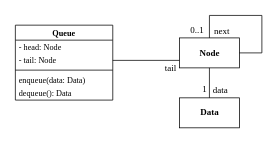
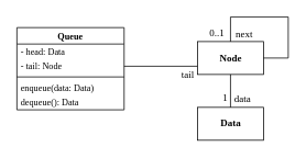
- <mxCell id="7" value="- head: Node" style="text;strokeColor=none;fillColor=none;align=left;verticalAlign=middle;spacingLeft=3;spacingRight=4;overflow=hidden;rotatable=0;points=[[0,0.5],[1,0.5]];portConstraint=eastwest;fontFamily=Alegreya;fontSize=11;fontStyle=0;html=1;imageWidth=24;imageHeight=24;comic=0;imageAspect=0;" parent="6" vertex="1"><mxGeometry y="20" width="130" height="18" as="geometry" /></mxCell>
+ <mxCell id="7" value="- head: Data" style="text;strokeColor=none;fillColor=none;align=left;verticalAlign=middle;spacingLeft=3;spacingRight=4;overflow=hidden;rotatable=0;points=[[0,0.5],[1,0.5]];portConstraint=eastwest;fontFamily=Alegreya;fontSize=11;fontStyle=0;html=1;imageWidth=24;imageHeight=24;comic=0;imageAspect=0;" parent="6" vertex="1"><mxGeometry y="20" width="130" height="18" as="geometry" /></mxCell>
